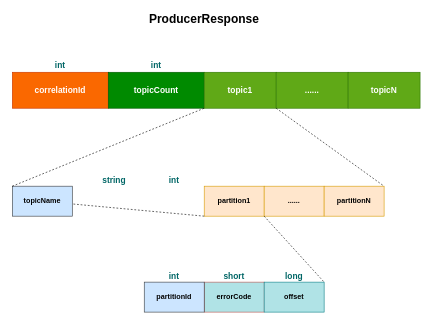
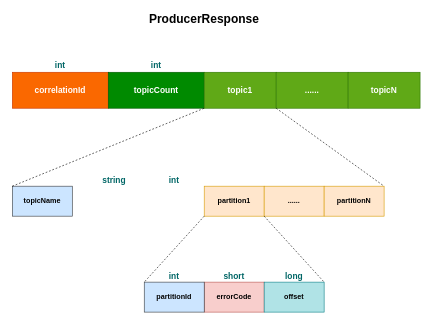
- <mxCell id="23" value="" style="endArrow=none;dashed=1;html=1;fontSize=20;exitX=0;exitY=1;exitDx=0;exitDy=0;" edge="1" parent="1" source="10" target="9"><mxGeometry width="50" height="50" relative="1" as="geometry"><mxPoint x="450" y="260" as="sourcePoint" /><mxPoint x="500" y="210" as="targetPoint" /></mxGeometry></mxCell>
+ <mxCell id="23" value="" style="endArrow=none;dashed=1;html=1;fontSize=20;exitX=0;exitY=1;exitDx=0;exitDy=0;entryX=0;entryY=0;entryDx=0;entryDy=0;" edge="1" parent="1" source="10" target="16"><mxGeometry width="50" height="50" relative="1" as="geometry"><mxPoint x="450" y="260" as="sourcePoint" /><mxPoint x="500" y="210" as="targetPoint" /></mxGeometry></mxCell>
- <mxCell id="15" value="errorCode" style="rounded=0;whiteSpace=wrap;html=1;fontStyle=1;fillColor=#b0e3e6;strokeColor=#b85450;" vertex="1" parent="1"><mxGeometry x="340" y="470" width="100" height="50" as="geometry" /></mxCell>
+ <mxCell id="15" value="errorCode" style="rounded=0;whiteSpace=wrap;html=1;fontStyle=1;fillColor=#f8cecc;strokeColor=#b85450;" vertex="1" parent="1"><mxGeometry x="340" y="470" width="100" height="50" as="geometry" /></mxCell>
